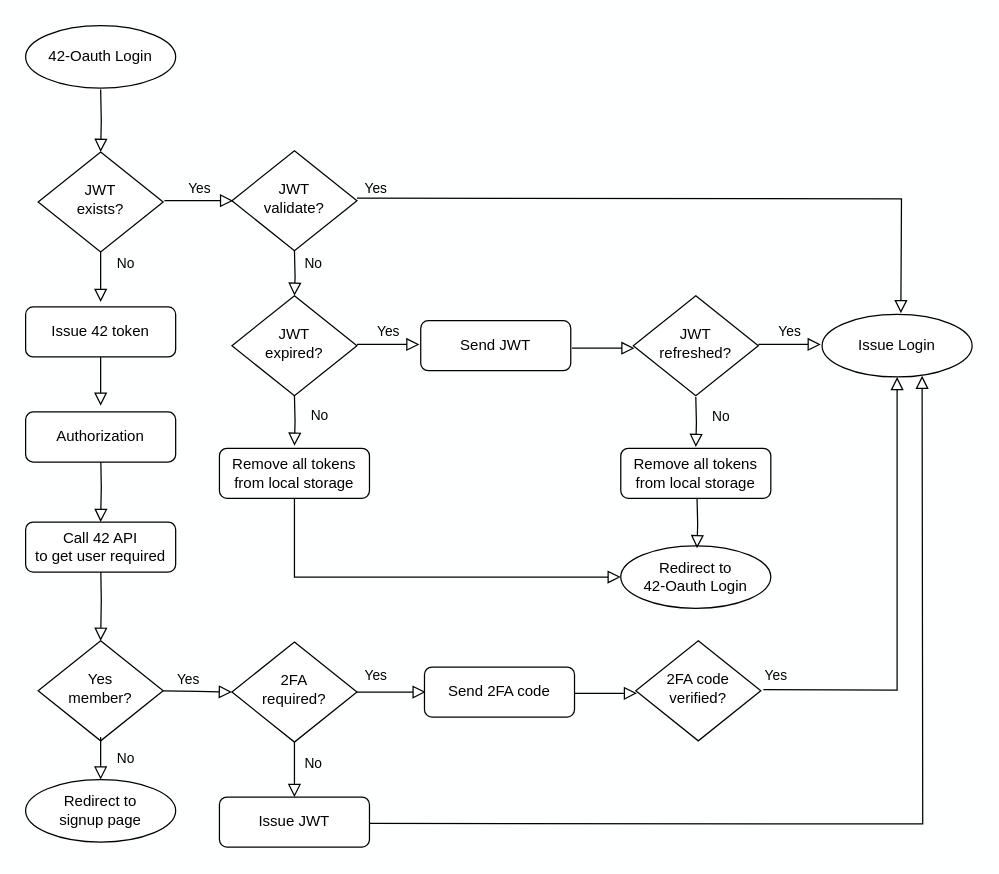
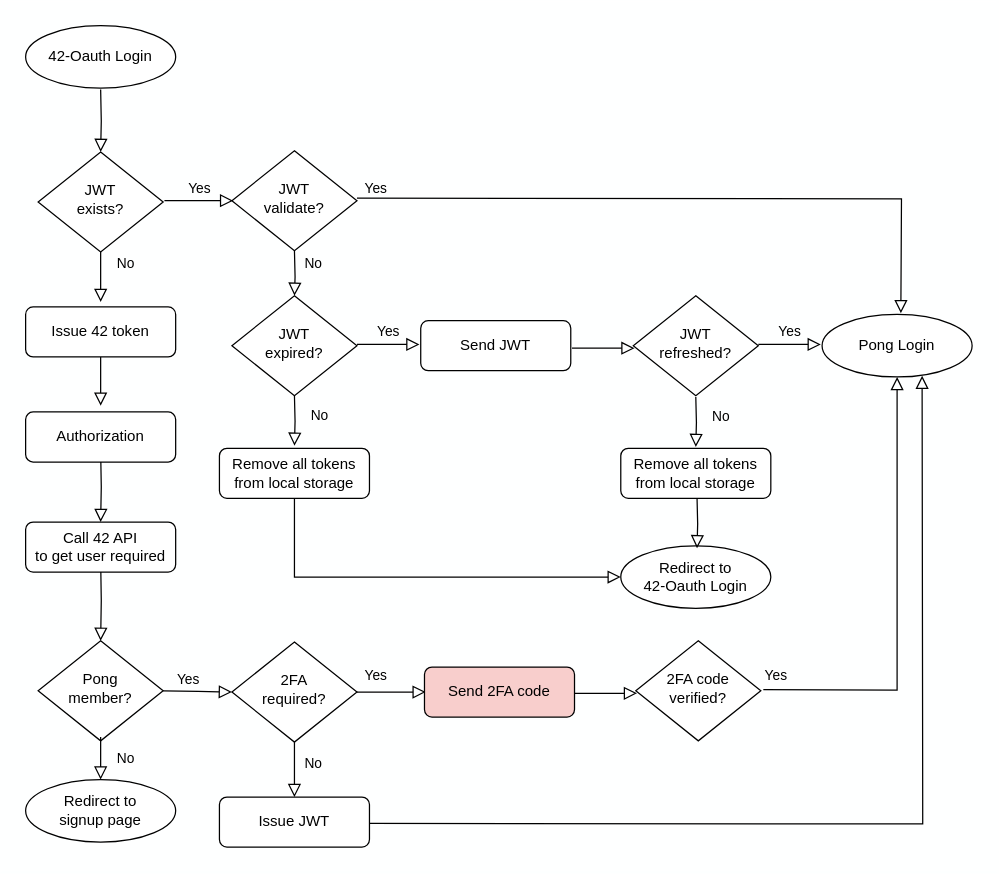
- <mxCell id="18" value="Issue Login" style="ellipse;whiteSpace=wrap;html=1;" vertex="1" parent="1"><mxGeometry x="657" y="251" width="120" height="50" as="geometry" /></mxCell>
+ <mxCell id="18" value="Pong Login" style="ellipse;whiteSpace=wrap;html=1;" vertex="1" parent="1"><mxGeometry x="657" y="251" width="120" height="50" as="geometry" /></mxCell>
- <mxCell id="30" value="Yes&lt;br&gt;member?" style="rhombus;whiteSpace=wrap;html=1;shadow=0;fontFamily=Helvetica;fontSize=12;align=center;strokeWidth=1;spacing=6;spacingTop=-4;" vertex="1" parent="1"><mxGeometry x="30" y="512" width="100" height="80" as="geometry" /></mxCell>
+ <mxCell id="30" value="Pong&lt;br&gt;member?" style="rhombus;whiteSpace=wrap;html=1;shadow=0;fontFamily=Helvetica;fontSize=12;align=center;strokeWidth=1;spacing=6;spacingTop=-4;" vertex="1" parent="1"><mxGeometry x="30" y="512" width="100" height="80" as="geometry" /></mxCell>
- <mxCell id="39" value="Send 2FA code" style="rounded=1;whiteSpace=wrap;html=1;fontSize=12;glass=0;strokeWidth=1;shadow=0;" vertex="1" parent="1"><mxGeometry x="339" y="533" width="120" height="40" as="geometry" /></mxCell>
+ <mxCell id="39" value="Send 2FA code" style="rounded=1;whiteSpace=wrap;html=1;fontSize=12;glass=0;strokeWidth=1;shadow=0;fillColor=#f8cecc;" vertex="1" parent="1"><mxGeometry x="339" y="533" width="120" height="40" as="geometry" /></mxCell>
